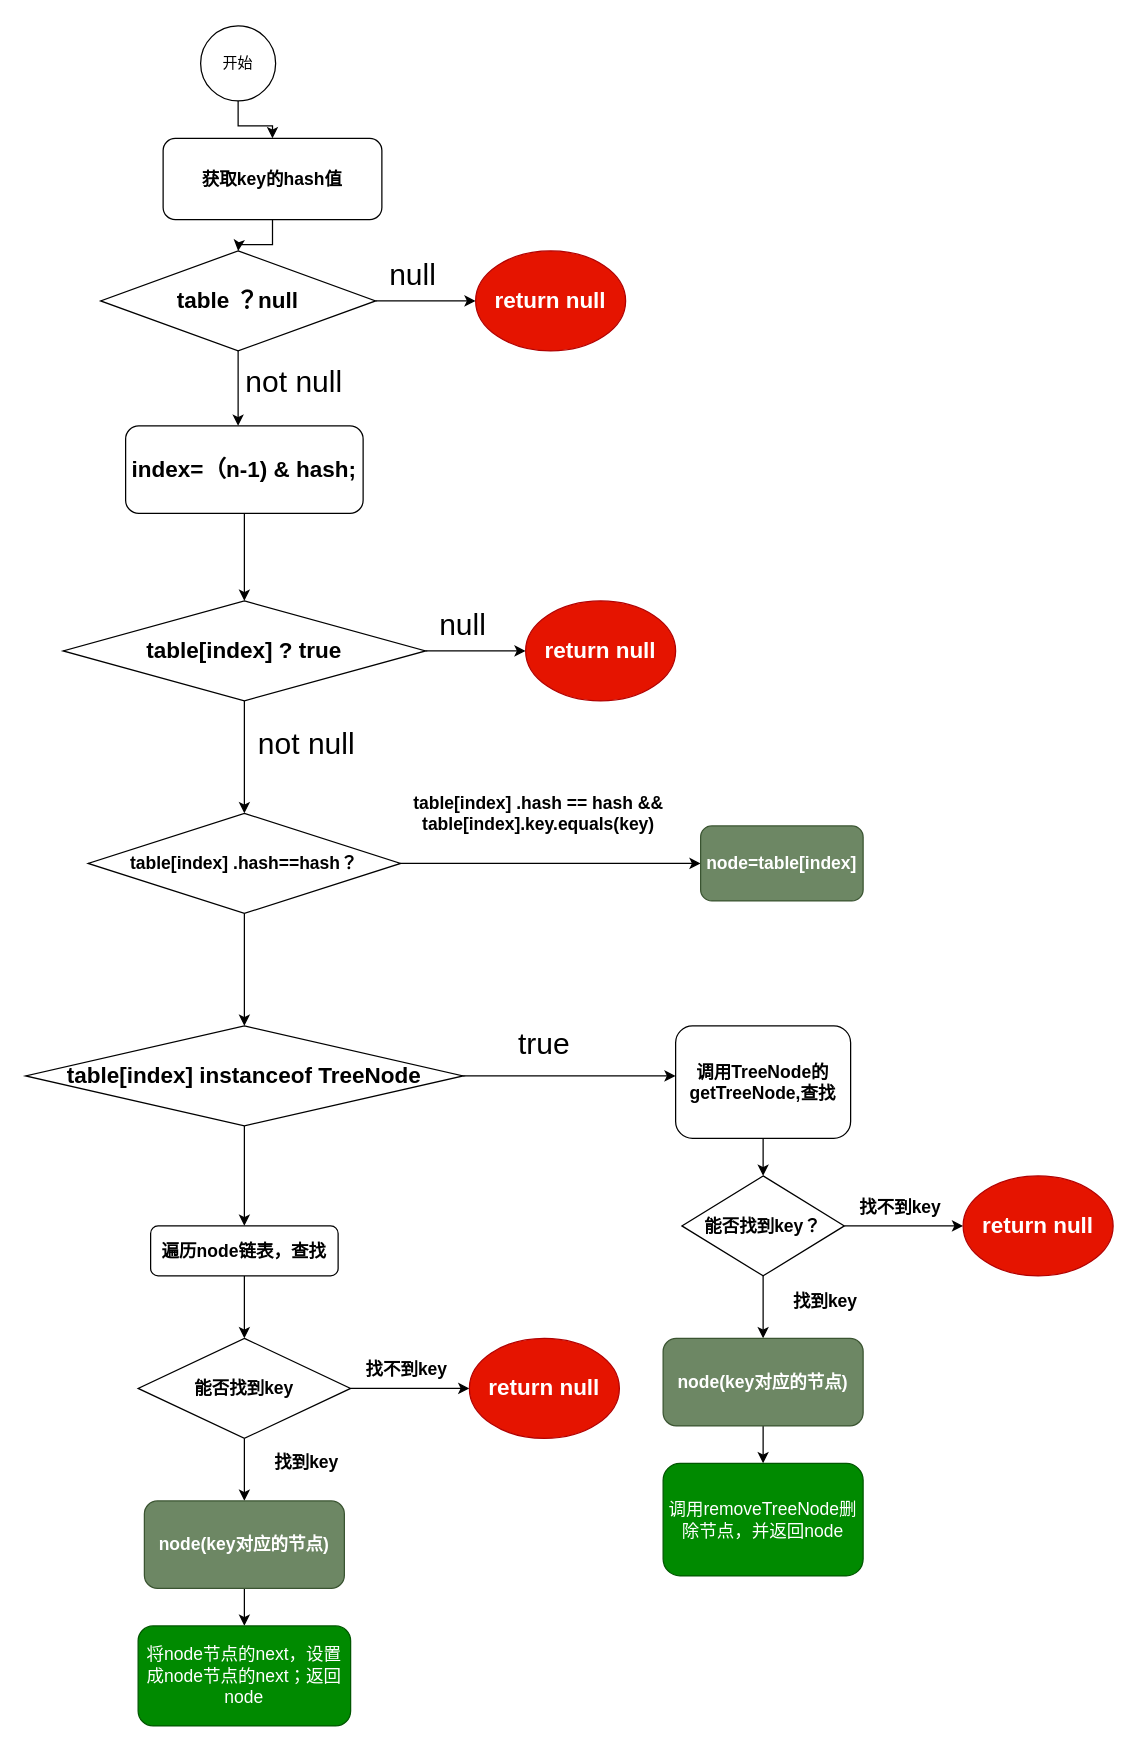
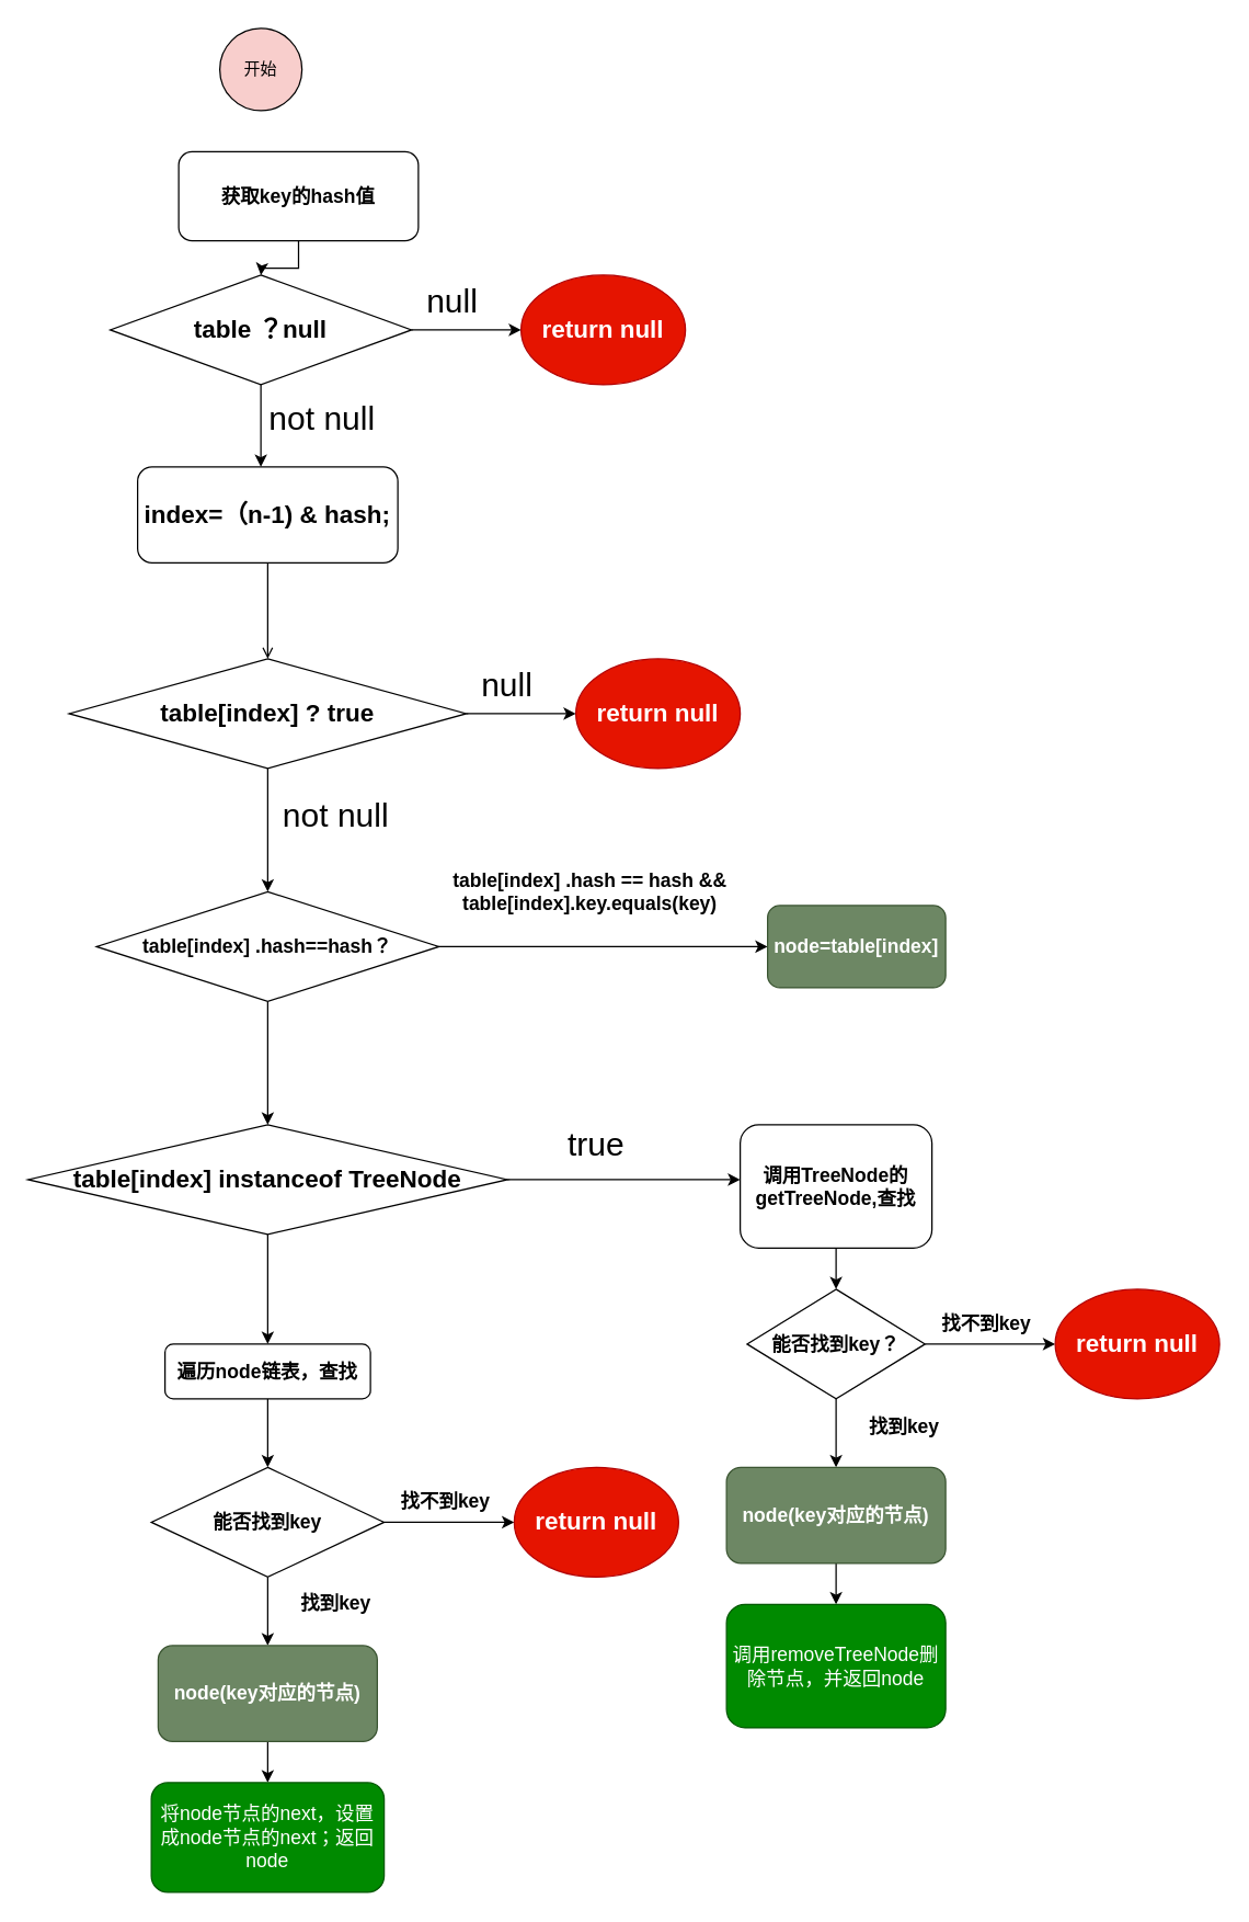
- <mxCell id="3" value="开始" style="ellipse;whiteSpace=wrap;html=1;aspect=fixed;" vertex="1" parent="1"><mxGeometry x="160" y="20" width="60" height="60" as="geometry" /></mxCell>
+ <mxCell id="3" value="开始" style="ellipse;whiteSpace=wrap;html=1;aspect=fixed;fillColor=#f8cecc;" vertex="1" parent="1"><mxGeometry x="160" y="20" width="60" height="60" as="geometry" /></mxCell>
- <mxCell id="2" style="edgeStyle=orthogonalEdgeStyle;rounded=0;orthogonalLoop=1;jettySize=auto;html=1;" edge="1" parent="1" source="3" target="5"><mxGeometry relative="1" as="geometry"><mxPoint x="190" y="120" as="targetPoint" /></mxGeometry></mxCell>
- <mxCell id="12" style="edgeStyle=orthogonalEdgeStyle;rounded=0;orthogonalLoop=1;jettySize=auto;html=1;" edge="1" parent="1" source="13" target="16"><mxGeometry relative="1" as="geometry"><mxPoint x="195" y="450" as="targetPoint" /></mxGeometry></mxCell>
+ <mxCell id="12" style="edgeStyle=orthogonalEdgeStyle;rounded=0;orthogonalLoop=1;jettySize=auto;html=1;endArrow=open;" edge="1" parent="1" source="13" target="16"><mxGeometry relative="1" as="geometry"><mxPoint x="195" y="450" as="targetPoint" /></mxGeometry></mxCell>
